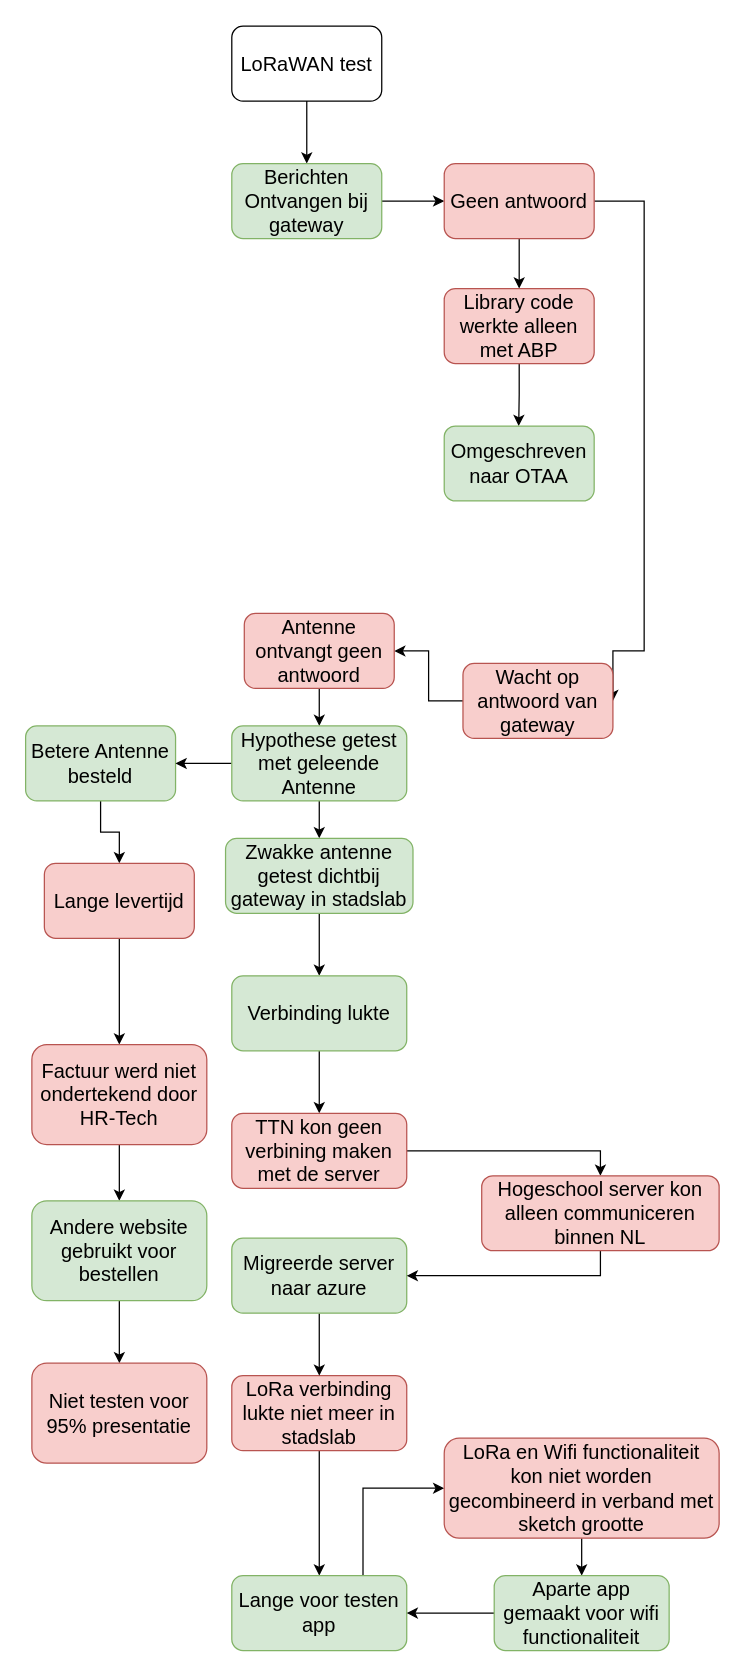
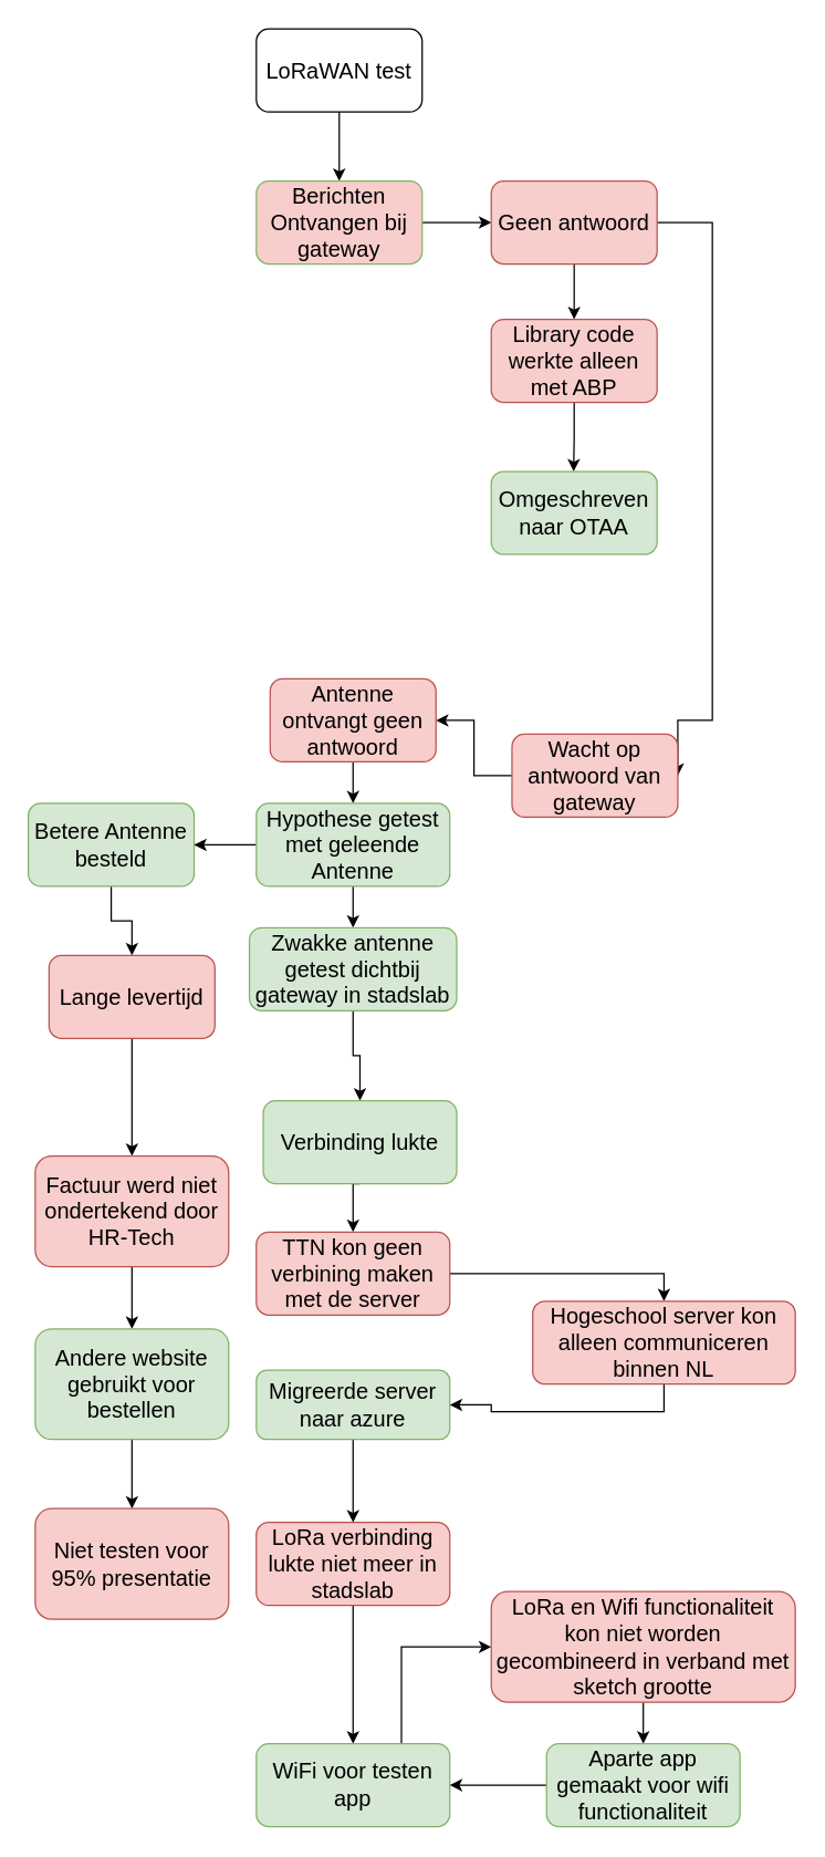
- <mxCell id="5" value="&lt;span style=&quot;font-size: 16px;&quot;&gt;Berichten Ontvangen bij gateway&lt;/span&gt;" style="rounded=1;whiteSpace=wrap;html=1;fillColor=#d5e8d4;strokeColor=#82b366;" vertex="1" parent="1"><mxGeometry x="185" y="130" width="120" height="60" as="geometry" /></mxCell>
+ <mxCell id="5" value="&lt;span style=&quot;font-size: 16px;&quot;&gt;Berichten Ontvangen bij gateway&lt;/span&gt;" style="rounded=1;whiteSpace=wrap;html=1;fillColor=#f8cecc;strokeColor=#82b366;" vertex="1" parent="1"><mxGeometry x="185" y="130" width="120" height="60" as="geometry" /></mxCell>
- <mxCell id="26" value="&lt;span style=&quot;font-size: 16px;&quot;&gt;Verbinding lukte&lt;/span&gt;" style="rounded=1;whiteSpace=wrap;html=1;fillColor=#d5e8d4;strokeColor=#82b366;" vertex="1" parent="1"><mxGeometry x="185" y="780" width="140" height="60" as="geometry" /></mxCell>
+ <mxCell id="26" value="&lt;span style=&quot;font-size: 16px;&quot;&gt;Verbinding lukte&lt;/span&gt;" style="rounded=1;whiteSpace=wrap;html=1;fillColor=#d5e8d4;strokeColor=#82b366;" vertex="1" parent="1"><mxGeometry x="190" y="795" width="140" height="60" as="geometry" /></mxCell>
- <mxCell id="43" value="&lt;span style=&quot;font-size: 16px;&quot;&gt;Migreerde server naar azure&lt;/span&gt;" style="rounded=1;whiteSpace=wrap;html=1;fillColor=#d5e8d4;strokeColor=#82b366;" vertex="1" parent="1"><mxGeometry x="185" y="990" width="140" height="60" as="geometry" /></mxCell>
+ <mxCell id="43" value="&lt;span style=&quot;font-size: 16px;&quot;&gt;Migreerde server naar azure&lt;/span&gt;" style="rounded=1;whiteSpace=wrap;html=1;fillColor=#d5e8d4;strokeColor=#82b366;" vertex="1" parent="1"><mxGeometry x="185" y="990" width="140" height="50" as="geometry" /></mxCell>
- <mxCell id="30" value="&lt;span style=&quot;font-size: 16px;&quot;&gt;Lange voor testen app&lt;/span&gt;" style="rounded=1;whiteSpace=wrap;html=1;fillColor=#d5e8d4;strokeColor=#82b366;" vertex="1" parent="1"><mxGeometry x="185" y="1260" width="140" height="60" as="geometry" /></mxCell>
+ <mxCell id="30" value="&lt;span style=&quot;font-size: 16px;&quot;&gt;WiFi voor testen app&lt;/span&gt;" style="rounded=1;whiteSpace=wrap;html=1;fillColor=#d5e8d4;strokeColor=#82b366;" vertex="1" parent="1"><mxGeometry x="185" y="1260" width="140" height="60" as="geometry" /></mxCell>
